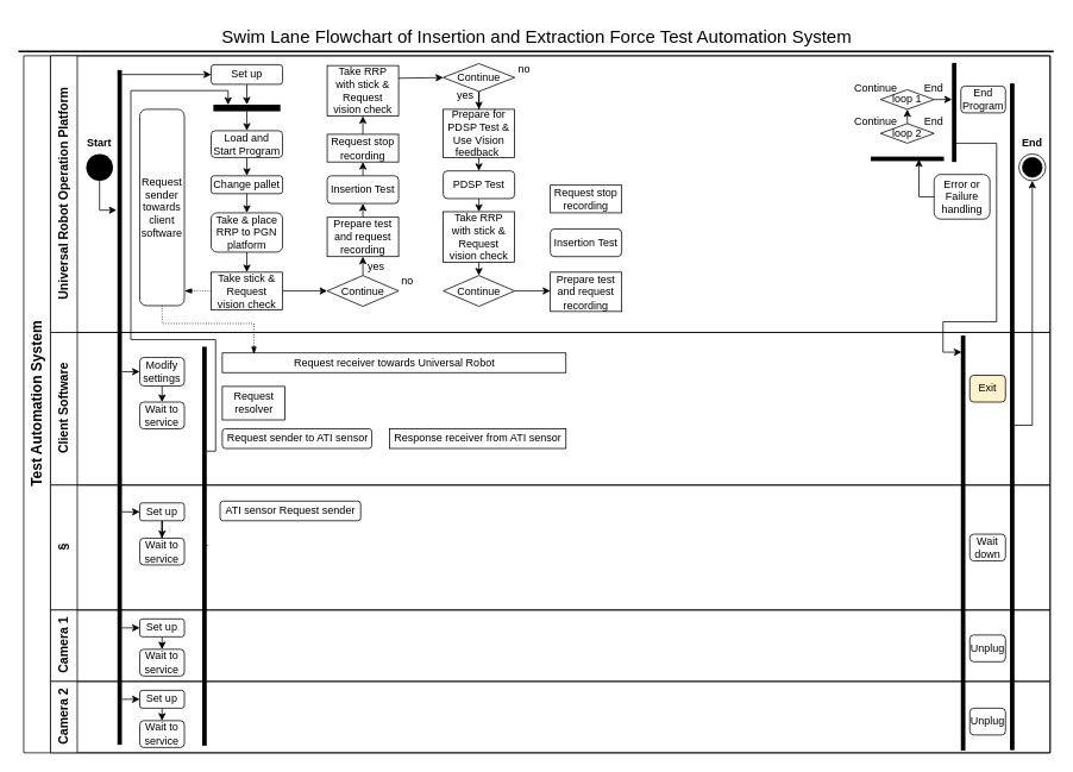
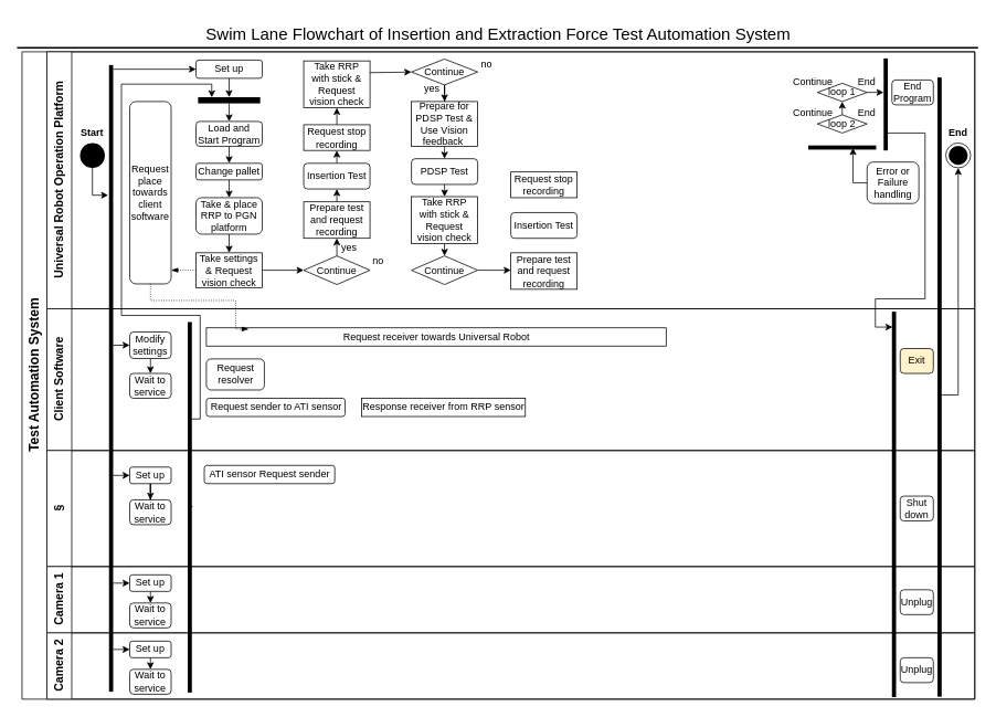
- <mxCell id="51" value="Request sender towards client software" style="rounded=1;whiteSpace=wrap;html=1;" vertex="1" parent="4"><mxGeometry x="100" y="60" width="50" height="220" as="geometry" /></mxCell>
+ <mxCell id="51" value="Request place towards client software" style="rounded=1;whiteSpace=wrap;html=1;" vertex="1" parent="4"><mxGeometry x="100" y="60" width="50" height="220" as="geometry" /></mxCell>
- <mxCell id="31" value="Take stick &amp;amp; Request vision check" style="rounded=0;whiteSpace=wrap;html=1;strokeColor=#000000;" parent="4" vertex="1"><mxGeometry x="180" y="242.5" width="80" height="42" as="geometry" /></mxCell>
+ <mxCell id="31" value="Take settings &amp;amp; Request vision check" style="rounded=0;whiteSpace=wrap;html=1;strokeColor=#000000;" parent="4" vertex="1"><mxGeometry x="180" y="242.5" width="80" height="42" as="geometry" /></mxCell>
- <mxCell id="70" value="Request receiver towards Universal Robot" style="rounded=0;whiteSpace=wrap;html=1;" parent="63" vertex="1"><mxGeometry x="192.5" y="23" width="385" height="22" as="geometry" /></mxCell>
+ <mxCell id="70" value="Request receiver towards Universal Robot" style="rounded=0;whiteSpace=wrap;html=1;" parent="63" vertex="1"><mxGeometry x="192.5" y="23" width="555" height="22" as="geometry" /></mxCell>
- <mxCell id="71" value="Request resolver" style="whiteSpace=wrap;html=1;rounded=0;" parent="63" vertex="1"><mxGeometry x="192.5" y="60.5" width="70" height="37.5" as="geometry" /></mxCell>
+ <mxCell id="71" value="Request resolver" style="rounded=1;whiteSpace=wrap;html=1;" parent="63" vertex="1"><mxGeometry x="192.5" y="60.5" width="70" height="37.5" as="geometry" /></mxCell>
- <mxCell id="73" value="Response receiver from ATI sensor" style="rounded=0;whiteSpace=wrap;html=1;glass=0;" parent="63" vertex="1"><mxGeometry x="380" y="108" width="197.5" height="22" as="geometry" /></mxCell>
+ <mxCell id="73" value="Response receiver from RRP sensor" style="rounded=0;whiteSpace=wrap;html=1;glass=0;" parent="63" vertex="1"><mxGeometry x="380" y="108" width="197.5" height="22" as="geometry" /></mxCell>
- <mxCell id="80" value="Wait down" style="rounded=1;whiteSpace=wrap;html=1;strokeColor=#000000;" parent="74" vertex="1"><mxGeometry x="1030" y="55" width="40" height="30" as="geometry" /></mxCell>
+ <mxCell id="80" value="Shut down" style="rounded=1;whiteSpace=wrap;html=1;strokeColor=#000000;" parent="74" vertex="1"><mxGeometry x="1030" y="55" width="40" height="30" as="geometry" /></mxCell>
